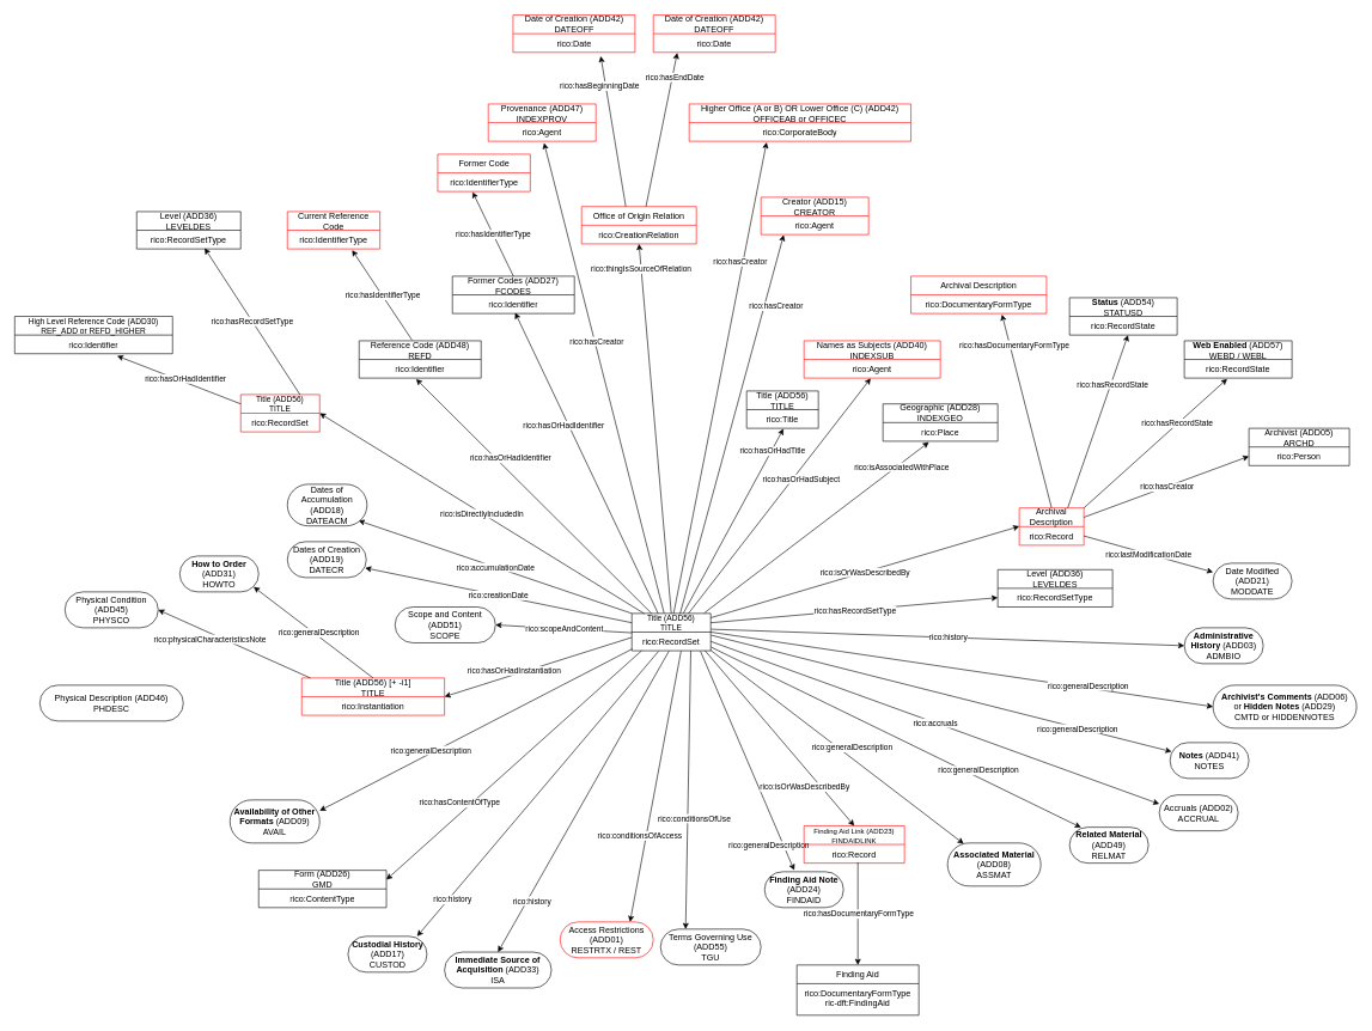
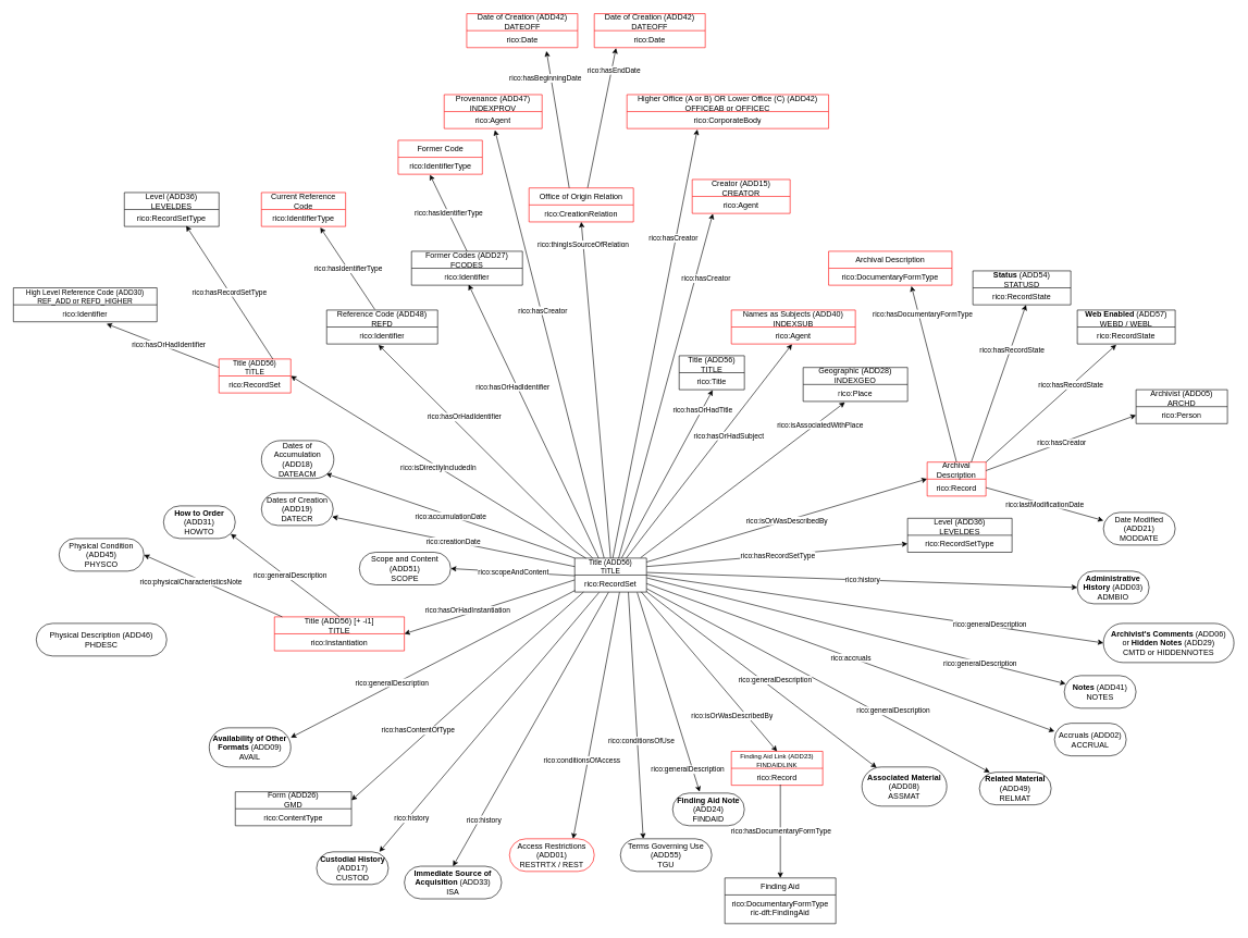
- <mxCell id="129" value="&lt;b&gt;Related Material&lt;/b&gt; (ADD49)&lt;div&gt;RELMAT&lt;/div&gt;" style="html=1;whiteSpace=wrap;rounded=1;arcSize=50;" parent="1" vertex="1"><mxGeometry x="1490" y="1152" width="110" height="50" as="geometry" /></mxCell>
+ <mxCell id="129" value="&lt;b&gt;Related Material&lt;/b&gt; (ADD49)&lt;div&gt;RELMAT&lt;/div&gt;" style="html=1;whiteSpace=wrap;rounded=1;arcSize=50;" parent="1" vertex="1"><mxGeometry x="1500" y="1182" width="110" height="50" as="geometry" /></mxCell>
- <mxCell id="30" value="&lt;b&gt;Finding Aid Note &lt;/b&gt;(ADD24)&lt;div&gt;FINDAID&lt;/div&gt;" style="html=1;whiteSpace=wrap;rounded=1;arcSize=50;" parent="1" vertex="1"><mxGeometry x="1065" y="1214" width="110" height="50" as="geometry" /></mxCell>
+ <mxCell id="30" value="&lt;b&gt;Finding Aid Note &lt;/b&gt;(ADD24)&lt;div&gt;FINDAID&lt;/div&gt;" style="html=1;whiteSpace=wrap;rounded=1;arcSize=50;" parent="1" vertex="1"><mxGeometry x="1030" y="1214" width="110" height="50" as="geometry" /></mxCell>
- <mxCell id="27" value="Terms Governing Use (ADD55)&lt;div&gt;TGU&lt;/div&gt;" style="html=1;whiteSpace=wrap;rounded=1;arcSize=50;" parent="1" vertex="1"><mxGeometry x="920" y="1294" width="140" height="50" as="geometry" /></mxCell>
+ <mxCell id="27" value="Terms Governing Use (ADD55)&lt;div&gt;TGU&lt;/div&gt;" style="html=1;whiteSpace=wrap;rounded=1;arcSize=50;" parent="1" vertex="1"><mxGeometry x="950" y="1284" width="140" height="50" as="geometry" /></mxCell>
